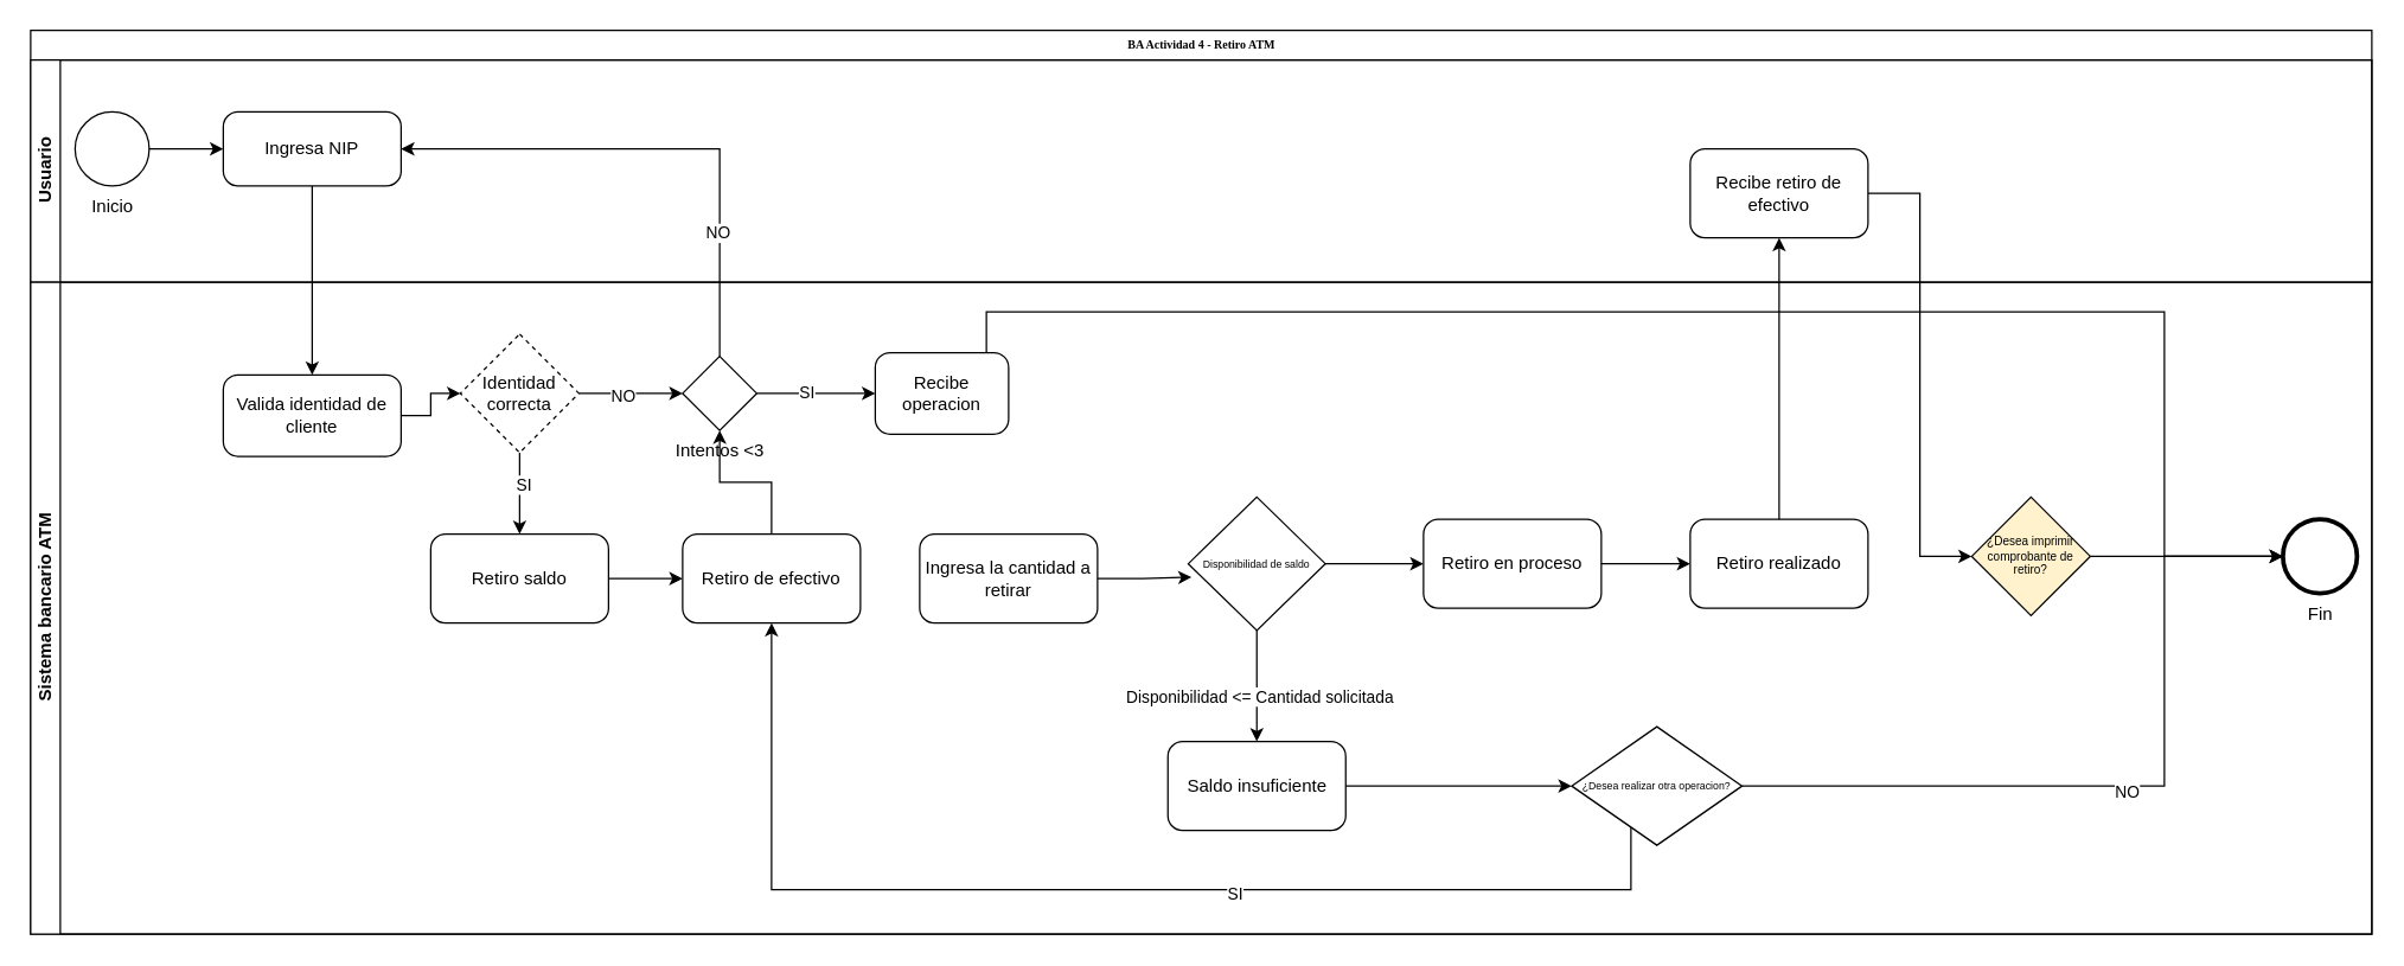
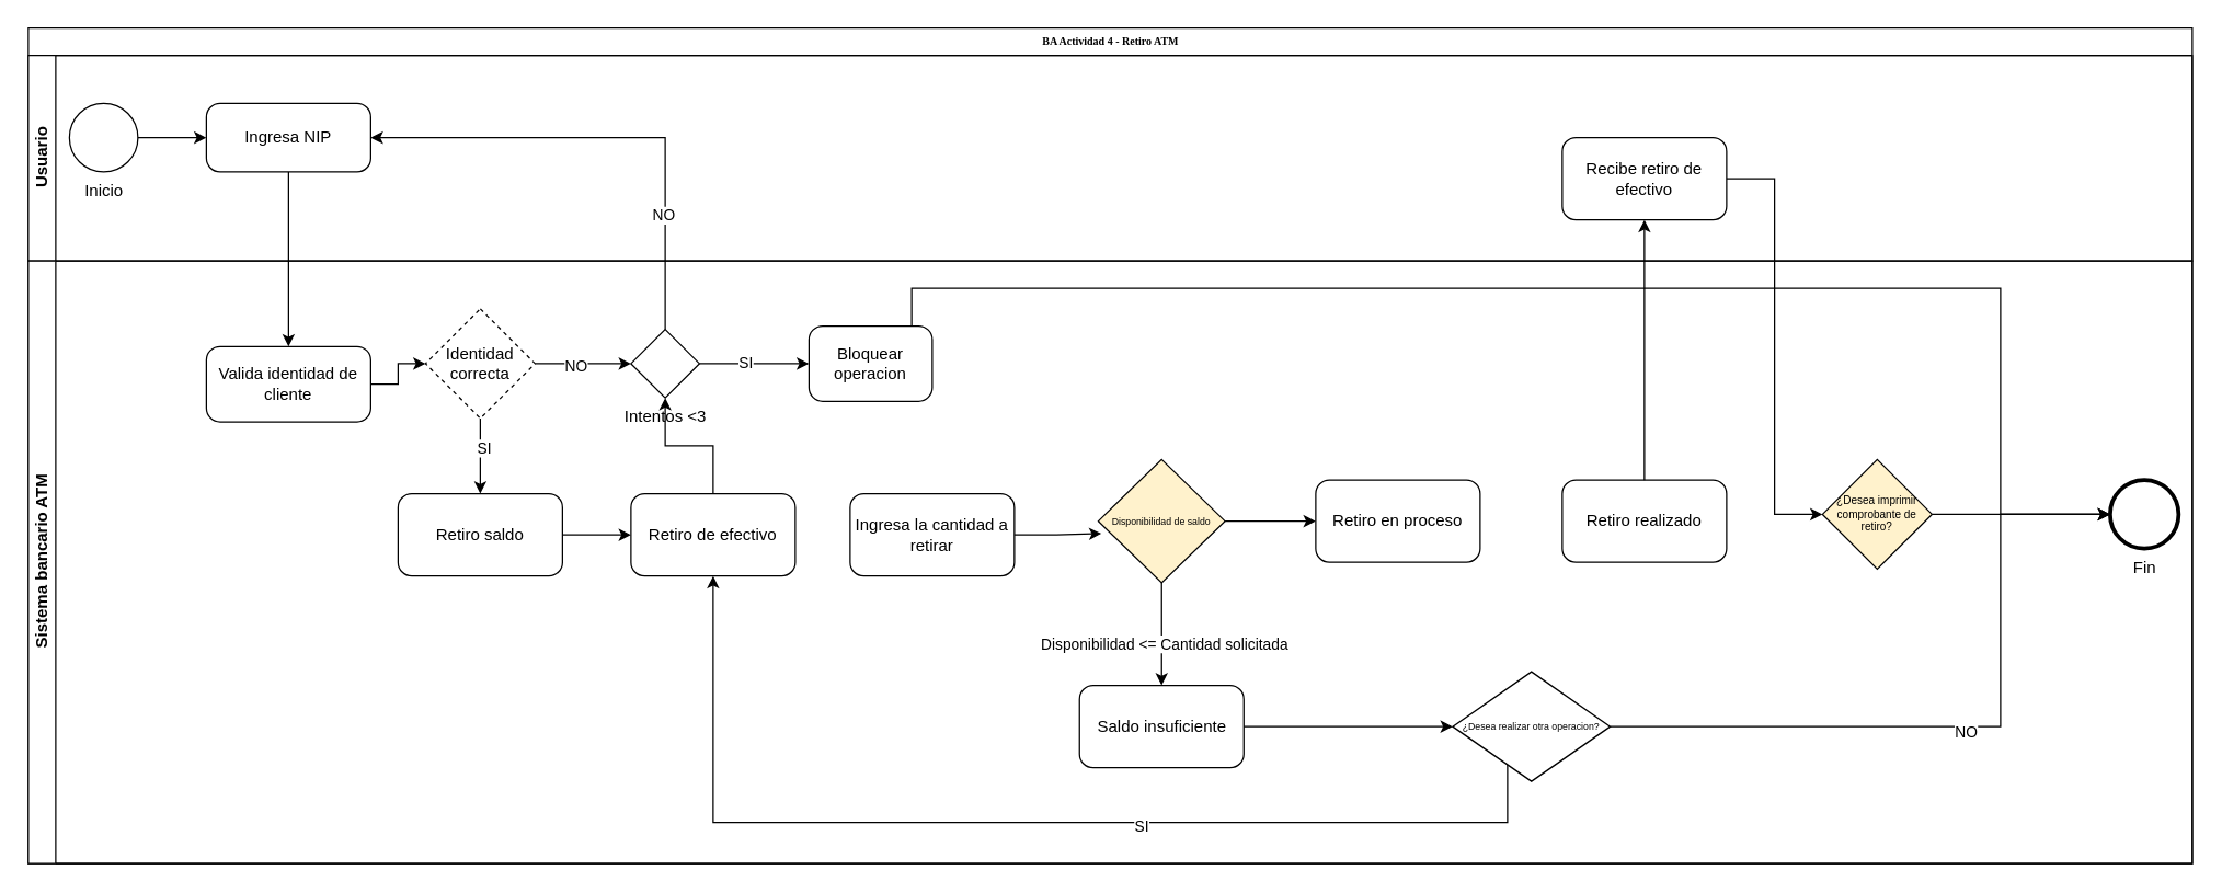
- <mxCell id="14" value="Recibe operacion" style="points=[[0.25,0,0],[0.5,0,0],[0.75,0,0],[1,0.25,0],[1,0.5,0],[1,0.75,0],[0.75,1,0],[0.5,1,0],[0.25,1,0],[0,0.75,0],[0,0.5,0],[0,0.25,0]];shape=mxgraph.bpmn.task;whiteSpace=wrap;rectStyle=rounded;size=10;html=1;container=1;expand=0;collapsible=0;taskMarker=abstract;" parent="8" vertex="1"><mxGeometry x="570" y="47.5" width="90" height="55" as="geometry" /></mxCell>
+ <mxCell id="14" value="Bloquear operacion" style="points=[[0.25,0,0],[0.5,0,0],[0.75,0,0],[1,0.25,0],[1,0.5,0],[1,0.75,0],[0.75,1,0],[0.5,1,0],[0.25,1,0],[0,0.75,0],[0,0.5,0],[0,0.25,0]];shape=mxgraph.bpmn.task;whiteSpace=wrap;rectStyle=rounded;size=10;html=1;container=1;expand=0;collapsible=0;taskMarker=abstract;" parent="8" vertex="1"><mxGeometry x="570" y="47.5" width="90" height="55" as="geometry" /></mxCell>
- <mxCell id="33" value="&lt;font style=&quot;font-size: 7px;&quot;&gt;Disponibilidad de saldo&lt;/font&gt;" style="rhombus;whiteSpace=wrap;html=1;fontSize=8;" parent="8" vertex="1"><mxGeometry x="781.25" y="145" width="92.5" height="90" as="geometry" /></mxCell>
+ <mxCell id="33" value="&lt;font style=&quot;font-size: 7px;&quot;&gt;Disponibilidad de saldo&lt;/font&gt;" style="rhombus;whiteSpace=wrap;html=1;fontSize=8;fillColor=#fff2cc;" parent="8" vertex="1"><mxGeometry x="781.25" y="145" width="92.5" height="90" as="geometry" /></mxCell>
- <mxCell id="37" value="" style="edgeStyle=orthogonalEdgeStyle;rounded=0;orthogonalLoop=1;jettySize=auto;html=1;" parent="8" source="34" target="36" edge="1"><mxGeometry relative="1" as="geometry" /></mxCell>
